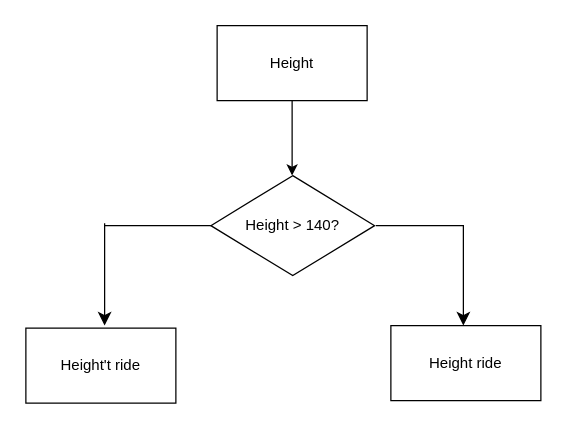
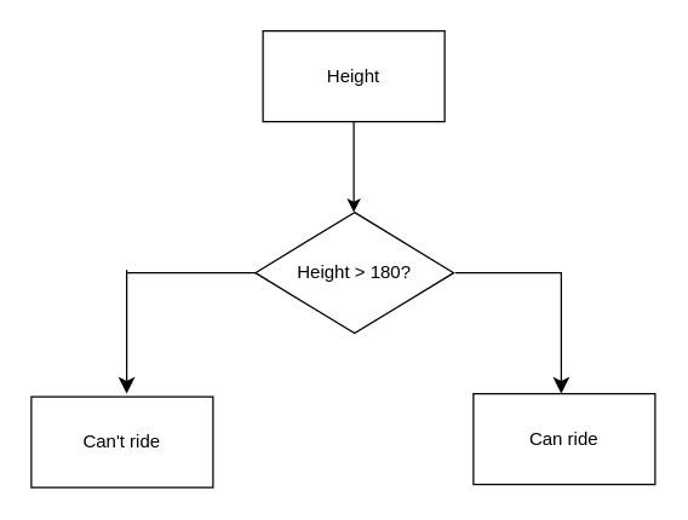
- <mxCell id="3" value="Height &amp;gt; 140?" style="rhombus;whiteSpace=wrap;html=1;" vertex="1" parent="1"><mxGeometry x="168" y="140" width="131" height="80" as="geometry" /></mxCell>
+ <mxCell id="3" value="Height &amp;gt; 180?" style="rhombus;whiteSpace=wrap;html=1;" vertex="1" parent="1"><mxGeometry x="168" y="140" width="131" height="80" as="geometry" /></mxCell>
- <mxCell id="5" value="Height ride" style="rounded=0;whiteSpace=wrap;html=1;" vertex="1" parent="1"><mxGeometry x="312" y="260" width="120" height="60" as="geometry" /></mxCell>
+ <mxCell id="5" value="Can ride" style="rounded=0;whiteSpace=wrap;html=1;" vertex="1" parent="1"><mxGeometry x="312" y="260" width="120" height="60" as="geometry" /></mxCell>
- <mxCell id="4" value="Height't ride" style="rounded=0;whiteSpace=wrap;html=1;" vertex="1" parent="1"><mxGeometry x="20" y="262" width="120" height="60" as="geometry" /></mxCell>
+ <mxCell id="4" value="Can't ride" style="rounded=0;whiteSpace=wrap;html=1;" vertex="1" parent="1"><mxGeometry x="20" y="262" width="120" height="60" as="geometry" /></mxCell>
